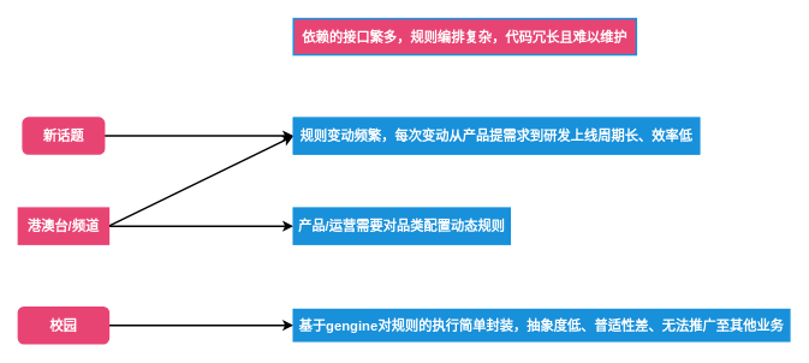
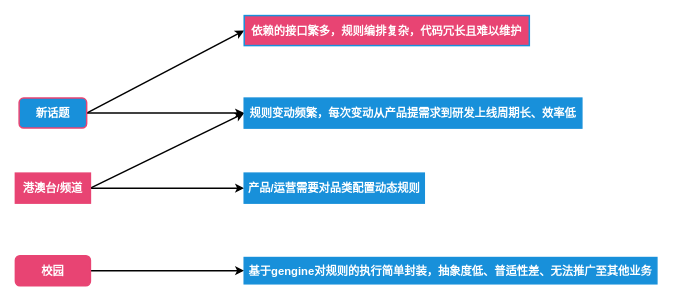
+ <mxCell id="3" style="edgeStyle=none;rounded=0;orthogonalLoop=1;jettySize=auto;html=1;entryX=0;entryY=0.5;entryDx=0;entryDy=0;exitX=1;exitY=0.5;exitDx=0;exitDy=0;strokeWidth=2;" edge="1" parent="1" source="4" target="12"><mxGeometry relative="1" as="geometry" /></mxCell>
- <mxCell id="4" value="&lt;font color=&quot;#ffffff&quot; style=&quot;font-size: 15px;&quot;&gt;&lt;b&gt;新话题&lt;/b&gt;&lt;/font&gt;" style="rounded=1;whiteSpace=wrap;html=1;fillColor=#E84473;strokeColor=#E84473;strokeWidth=2;" vertex="1" parent="1"><mxGeometry x="25" y="130" width="90" height="40" as="geometry" /></mxCell>
+ <mxCell id="4" value="&lt;font color=&quot;#ffffff&quot; style=&quot;font-size: 15px;&quot;&gt;&lt;b&gt;新话题&lt;/b&gt;&lt;/font&gt;" style="rounded=1;whiteSpace=wrap;html=1;fillColor=#1890da;strokeColor=#E84473;strokeWidth=2;" vertex="1" parent="1"><mxGeometry x="25" y="130" width="90" height="40" as="geometry" /></mxCell>
